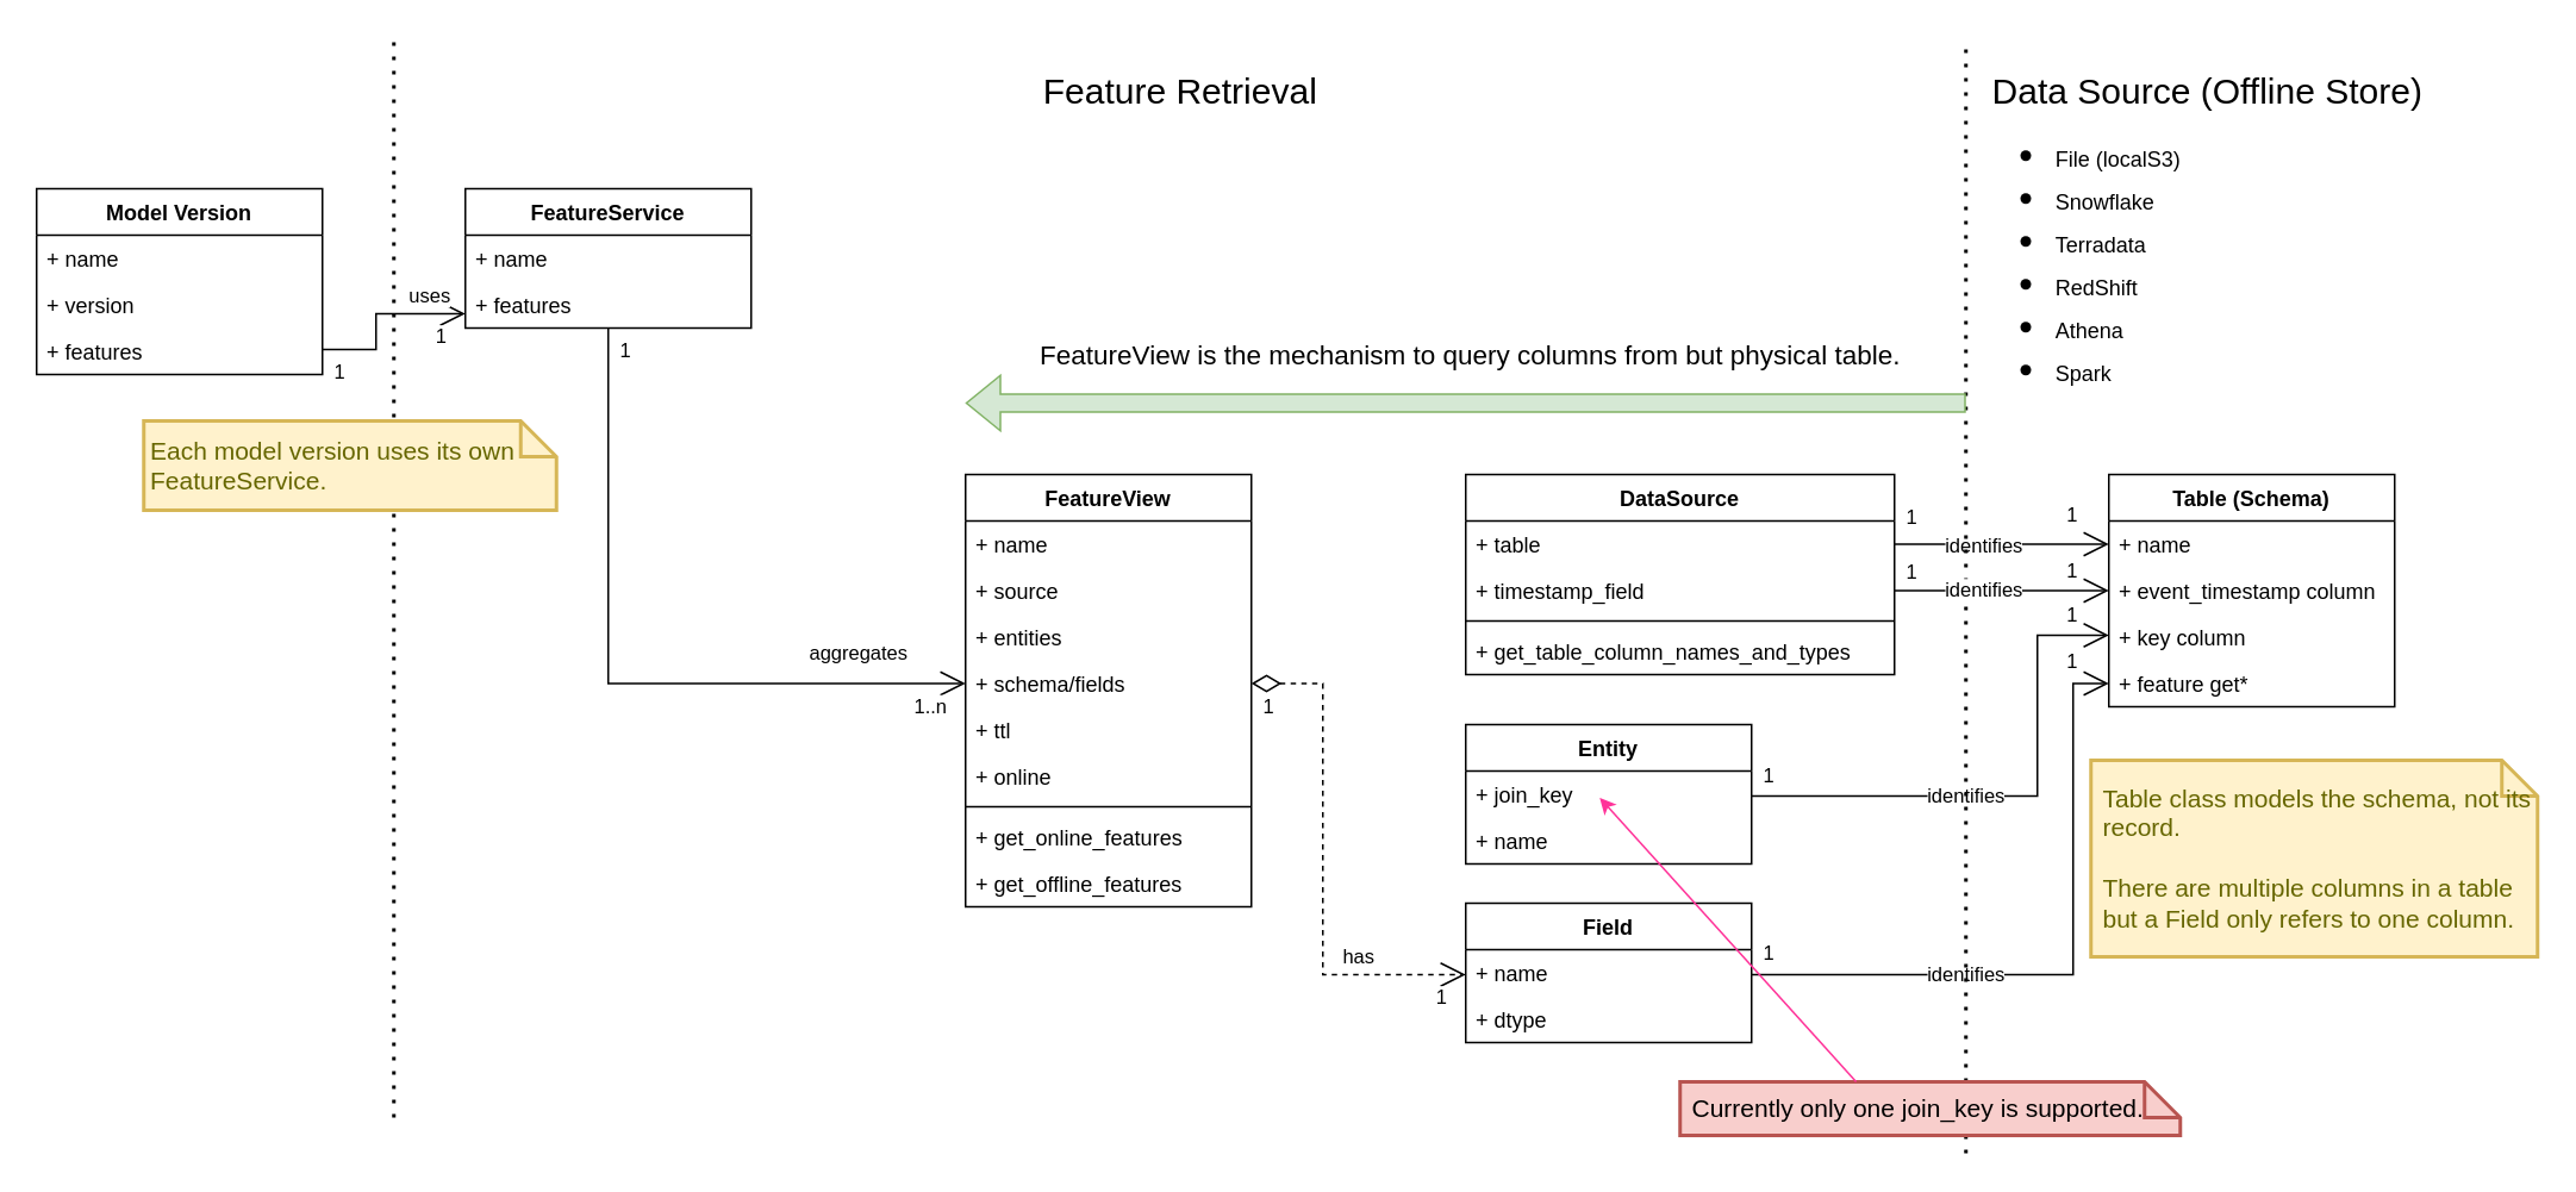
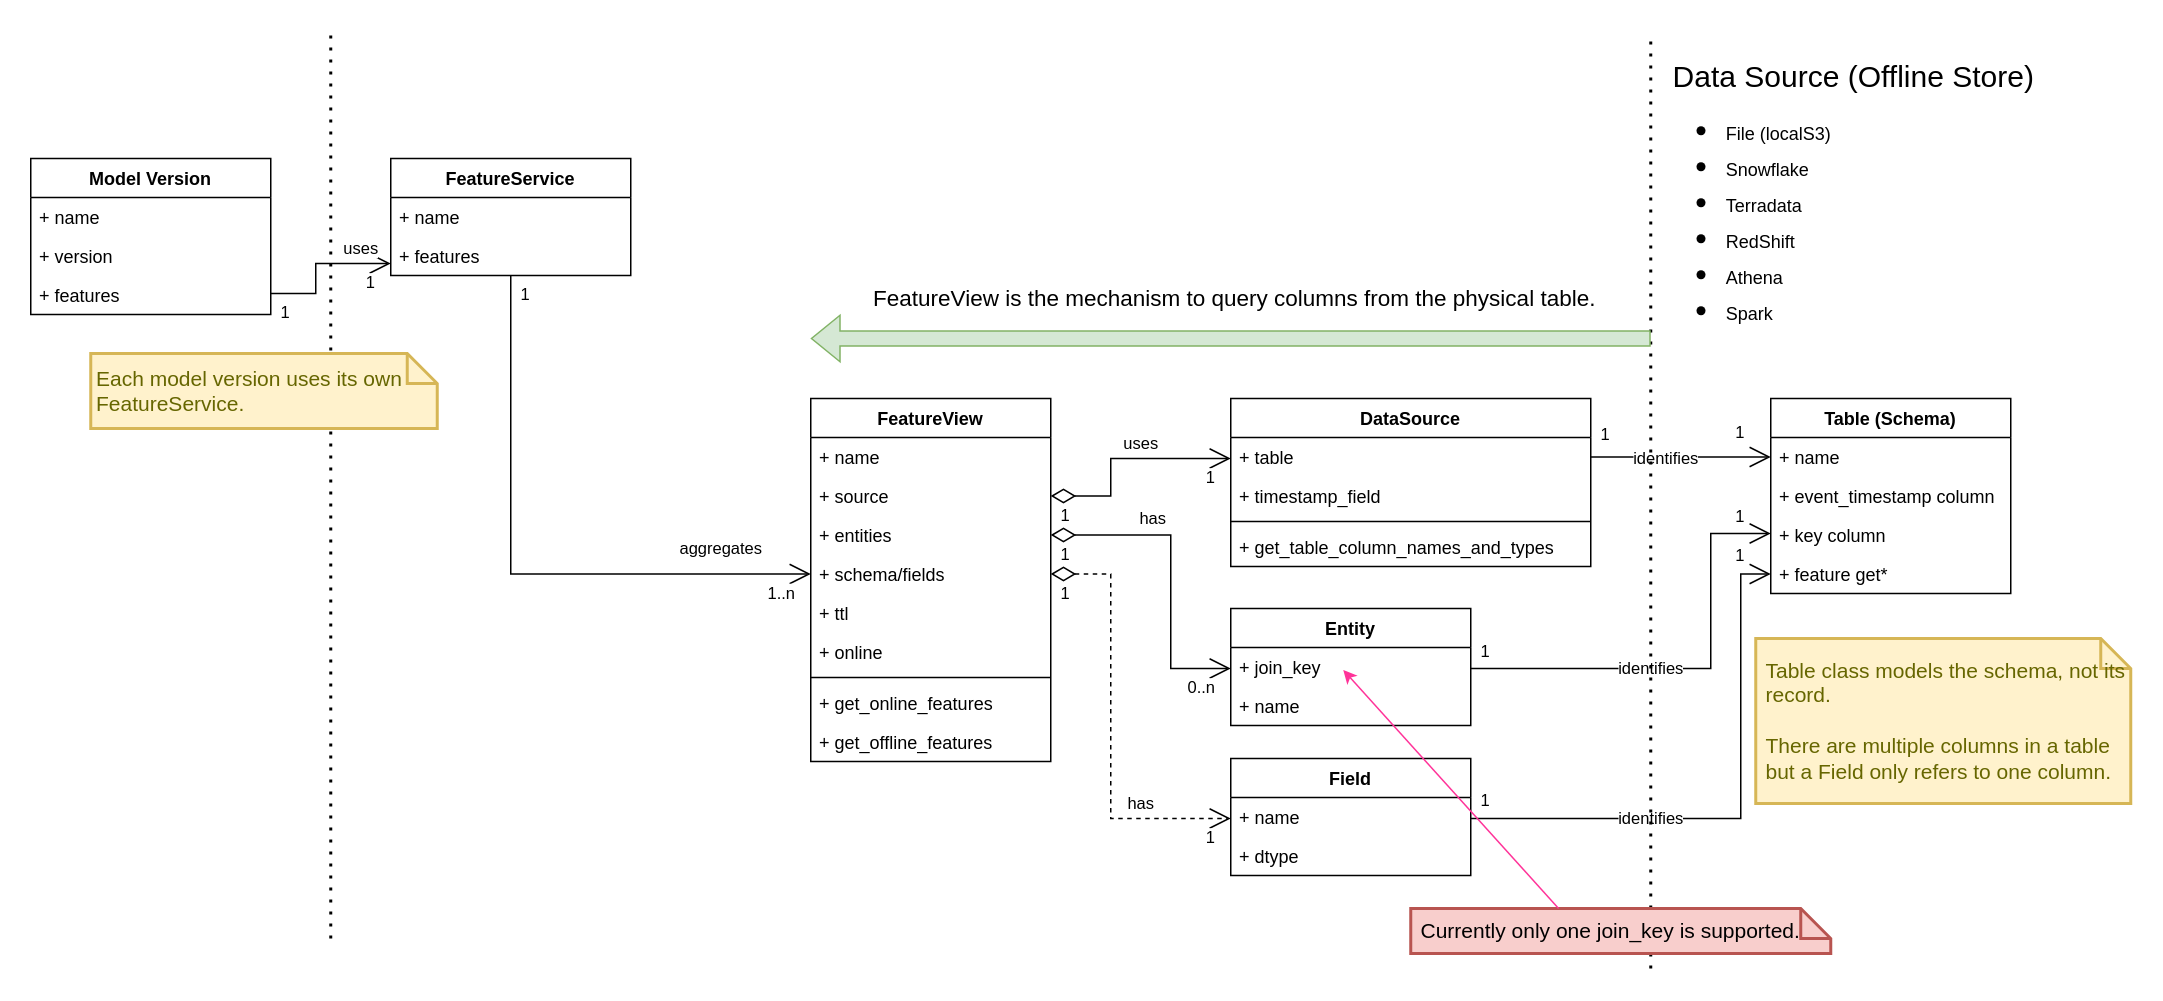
- <mxCell id="62" value="Feature Retrieval" style="text;html=1;align=center;verticalAlign=middle;resizable=0;points=[];autosize=1;strokeColor=none;fillColor=none;fontSize=20;" parent="1" vertex="1"><mxGeometry x="570" y="30" width="180" height="40" as="geometry" /></mxCell>
- <mxCell id="64" value="FeatureView is the mechanism to query columns from but physical table." style="text;html=1;align=left;verticalAlign=middle;resizable=0;points=[];autosize=1;strokeColor=none;fillColor=none;fontSize=15;" parent="1" vertex="1"><mxGeometry x="580" y="183" width="510" height="30" as="geometry" /></mxCell>
+ <mxCell id="64" value="FeatureView is the mechanism to query columns from the physical table." style="text;html=1;align=left;verticalAlign=middle;resizable=0;points=[];autosize=1;strokeColor=none;fillColor=none;fontSize=15;" parent="1" vertex="1"><mxGeometry x="580" y="183" width="510" height="30" as="geometry" /></mxCell>
- <mxCell id="72" value="Each model version uses its own FeatureService." style="shape=note;strokeWidth=2;fontSize=14;size=20;whiteSpace=wrap;html=1;fillColor=#fff2cc;strokeColor=#d6b656;fontColor=#666600;align=left;spacingLeft=2;" parent="1" vertex="1"><mxGeometry x="80" y="235" width="231" height="50" as="geometry" /></mxCell>
+ <mxCell id="72" value="Each model version uses its own FeatureService." style="shape=note;strokeWidth=2;fontSize=14;size=20;whiteSpace=wrap;html=1;fillColor=#fff2cc;strokeColor=#d6b656;fontColor=#666600;align=left;spacingLeft=2;" parent="1" vertex="1"><mxGeometry x="60" y="235" width="231" height="50" as="geometry" /></mxCell>
+ <mxCell id="28" value="uses" style="endArrow=open;html=1;endSize=12;startArrow=diamondThin;startSize=14;startFill=0;edgeStyle=orthogonalEdgeStyle;rounded=0;" parent="1" source="4" target="15" edge="1"><mxGeometry x="0.172" y="10" relative="1" as="geometry"><mxPoint x="780" y="565" as="sourcePoint" /><mxPoint x="940" y="565" as="targetPoint" /><Array as="points"><mxPoint x="740" y="330" /><mxPoint x="740" y="305" /></Array><mxPoint as="offset" /></mxGeometry></mxCell>
+ <mxCell id="29" value="1" style="edgeLabel;resizable=0;html=1;align=left;verticalAlign=top;" parent="28" connectable="0" vertex="1"><mxGeometry x="-1" relative="1" as="geometry"><mxPoint x="5" as="offset" /></mxGeometry></mxCell>
+ <mxCell id="30" value="1" style="edgeLabel;resizable=0;html=1;align=right;verticalAlign=top;" parent="28" connectable="0" vertex="1"><mxGeometry x="1" relative="1" as="geometry"><mxPoint x="-10" as="offset" /></mxGeometry></mxCell>
- <mxCell id="67" value="identifies" style="endArrow=open;html=1;endSize=12;startArrow=none;startSize=14;startFill=0;edgeStyle=orthogonalEdgeStyle;rounded=0;" parent="1" source="17" target="22" edge="1"><mxGeometry x="-0.167" relative="1" as="geometry"><mxPoint x="1070" y="314" as="sourcePoint" /><mxPoint x="1190" y="314" as="targetPoint" /><Array as="points" /><mxPoint as="offset" /></mxGeometry></mxCell>
- <mxCell id="68" value="1" style="edgeLabel;resizable=0;html=1;align=left;verticalAlign=top;" parent="67" connectable="0" vertex="1"><mxGeometry x="-1" relative="1" as="geometry"><mxPoint x="5" y="-23" as="offset" /></mxGeometry></mxCell>
- <mxCell id="69" value="1" style="edgeLabel;resizable=0;html=1;align=right;verticalAlign=top;" parent="67" connectable="0" vertex="1"><mxGeometry x="1" relative="1" as="geometry"><mxPoint x="-17" y="-24" as="offset" /></mxGeometry></mxCell>
+ <mxCell id="34" value="has" style="endArrow=open;html=1;endSize=12;startArrow=diamondThin;startSize=14;startFill=0;edgeStyle=orthogonalEdgeStyle;rounded=0;" parent="1" source="5" target="13" edge="1"><mxGeometry x="-0.348" y="11" relative="1" as="geometry"><mxPoint x="710" y="420" as="sourcePoint" /><mxPoint x="830" y="315" as="targetPoint" /><Array as="points"><mxPoint x="780" y="356" /><mxPoint x="780" y="445" /></Array><mxPoint as="offset" /></mxGeometry></mxCell>
+ <mxCell id="35" value="1" style="edgeLabel;resizable=0;html=1;align=left;verticalAlign=top;" parent="34" connectable="0" vertex="1"><mxGeometry x="-1" relative="1" as="geometry"><mxPoint x="5" as="offset" /></mxGeometry></mxCell>
+ <mxCell id="36" value="0..n" style="edgeLabel;resizable=0;html=1;align=right;verticalAlign=top;" parent="34" connectable="0" vertex="1"><mxGeometry x="1" relative="1" as="geometry"><mxPoint x="-10" as="offset" /></mxGeometry></mxCell>
